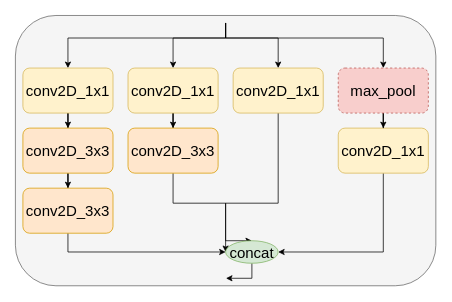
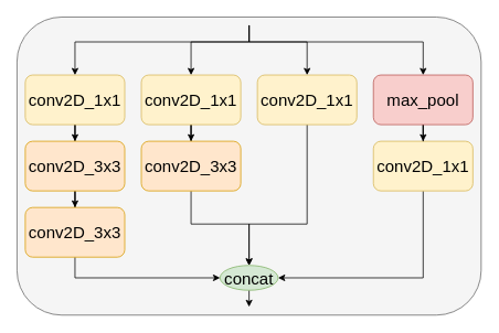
- <mxCell id="16" value="&lt;font style=&quot;font-size: 20px;&quot;&gt;max_pool&lt;/font&gt;" style="rounded=1;whiteSpace=wrap;html=1;fillColor=#f8cecc;strokeColor=#b85450;dashed=1;" vertex="1" parent="1"><mxGeometry x="450" y="90" width="120" height="60" as="geometry" /></mxCell>
+ <mxCell id="16" value="&lt;font style=&quot;font-size: 20px;&quot;&gt;max_pool&lt;/font&gt;" style="rounded=1;whiteSpace=wrap;html=1;fillColor=#f8cecc;strokeColor=#b85450;" vertex="1" parent="1"><mxGeometry x="450" y="90" width="120" height="60" as="geometry" /></mxCell>
- <mxCell id="20" value="concat" style="ellipse;whiteSpace=wrap;html=1;fontSize=20;fillColor=#d5e8d4;strokeColor=#82b366;" vertex="1" parent="1"><mxGeometry x="300" y="320" width="70" height="30" as="geometry" /></mxCell>
+ <mxCell id="20" value="concat" style="ellipse;whiteSpace=wrap;html=1;fontSize=20;fillColor=#d5e8d4;strokeColor=#82b366;" vertex="1" parent="1"><mxGeometry x="265" y="320" width="70" height="30" as="geometry" /></mxCell>
